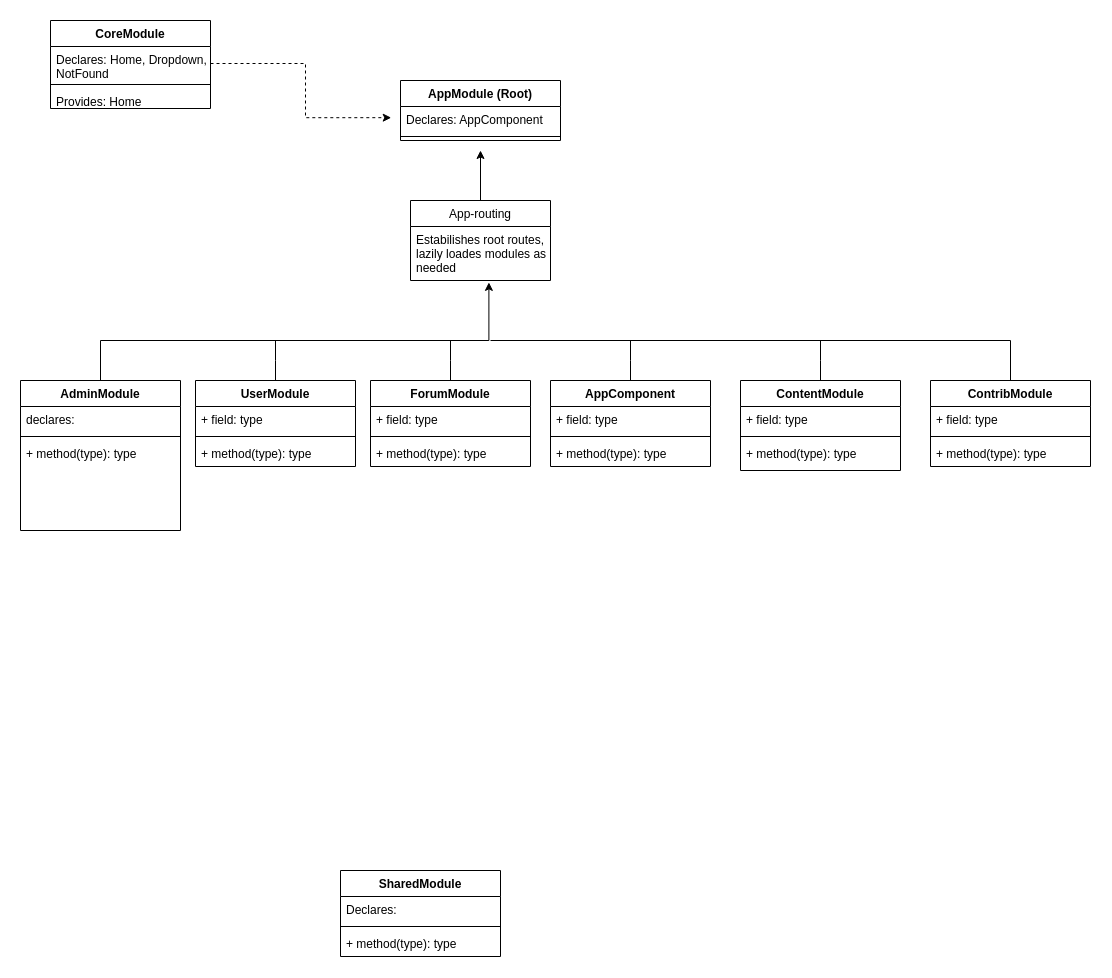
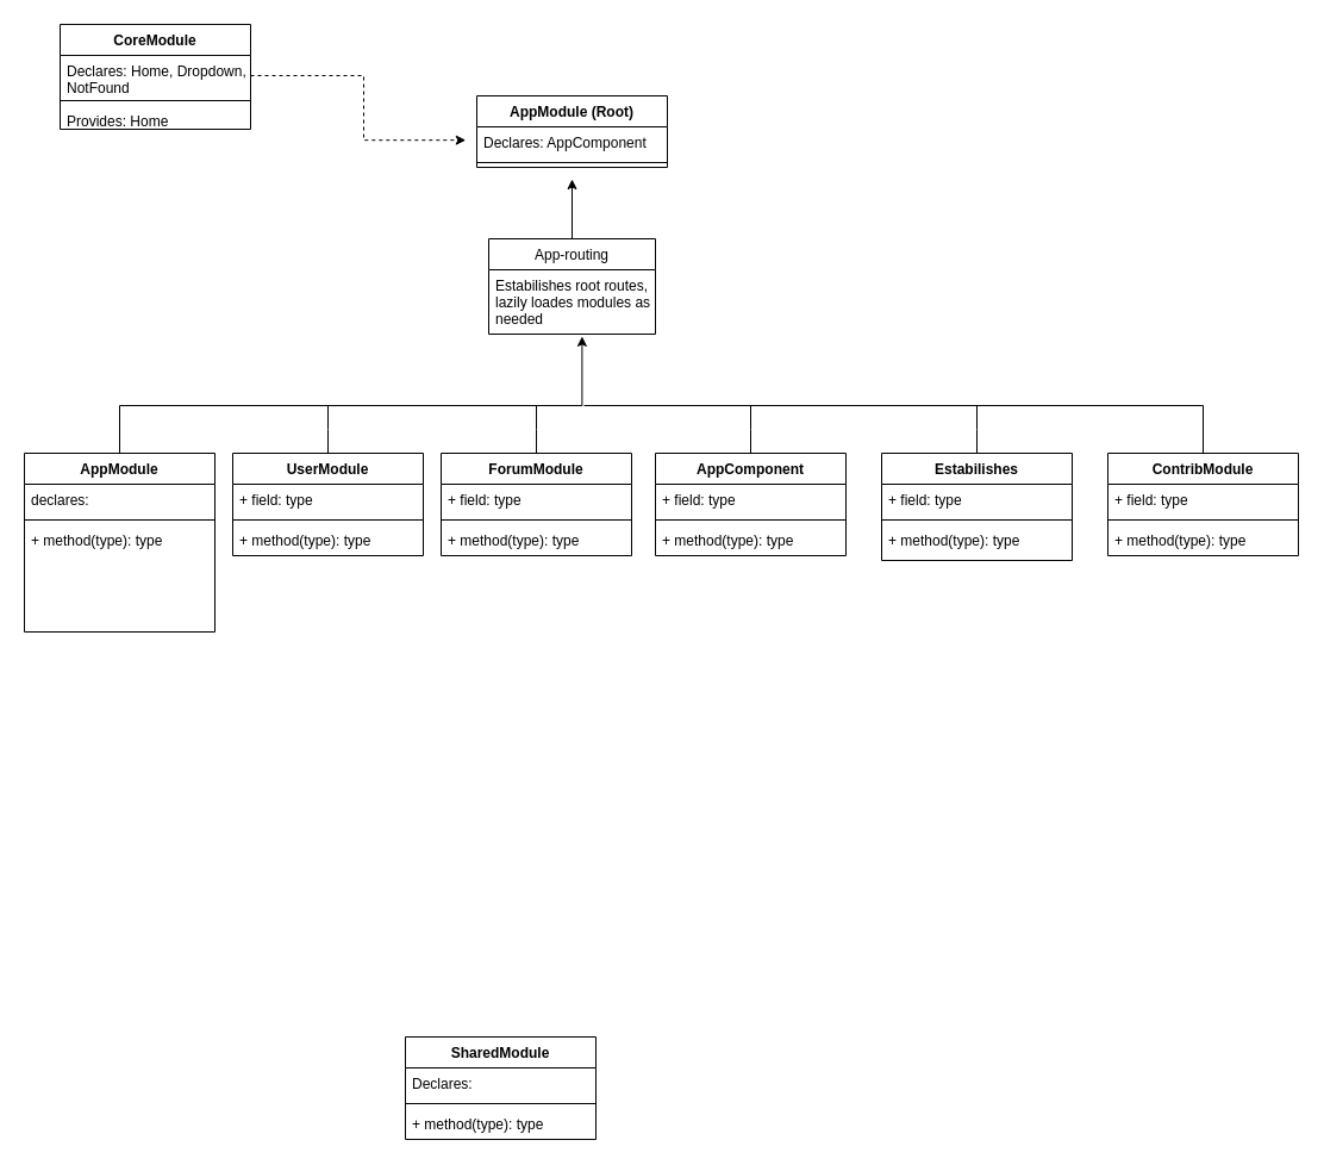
- <mxCell id="18" value="AdminModule" style="swimlane;fontStyle=1;align=center;verticalAlign=top;childLayout=stackLayout;horizontal=1;startSize=26;horizontalStack=0;resizeParent=1;resizeParentMax=0;resizeLast=0;collapsible=1;marginBottom=0;" parent="1" vertex="1"><mxGeometry x="20" y="380" width="160" height="150" as="geometry" /></mxCell>
+ <mxCell id="18" value="AppModule" style="swimlane;fontStyle=1;align=center;verticalAlign=top;childLayout=stackLayout;horizontal=1;startSize=26;horizontalStack=0;resizeParent=1;resizeParentMax=0;resizeLast=0;collapsible=1;marginBottom=0;" parent="1" vertex="1"><mxGeometry x="20" y="380" width="160" height="150" as="geometry" /></mxCell>
- <mxCell id="38" value="ContentModule" style="swimlane;fontStyle=1;align=center;verticalAlign=top;childLayout=stackLayout;horizontal=1;startSize=26;horizontalStack=0;resizeParent=1;resizeParentMax=0;resizeLast=0;collapsible=1;marginBottom=0;" parent="1" vertex="1"><mxGeometry x="740" y="380" width="160" height="90" as="geometry" /></mxCell>
+ <mxCell id="38" value="Estabilishes" style="swimlane;fontStyle=1;align=center;verticalAlign=top;childLayout=stackLayout;horizontal=1;startSize=26;horizontalStack=0;resizeParent=1;resizeParentMax=0;resizeLast=0;collapsible=1;marginBottom=0;" parent="1" vertex="1"><mxGeometry x="740" y="380" width="160" height="90" as="geometry" /></mxCell>
